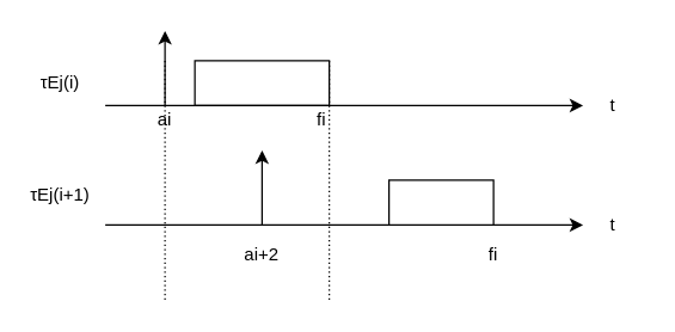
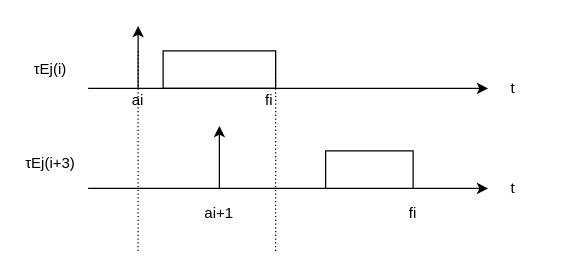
- <mxCell id="5" value="τEj(i+1)" style="text;html=1;strokeColor=none;fillColor=none;align=center;verticalAlign=middle;whiteSpace=wrap;rounded=0;" vertex="1" parent="1"><mxGeometry x="20" y="120" width="40" height="20" as="geometry" /></mxCell>
+ <mxCell id="5" value="τEj(i+3)" style="text;html=1;strokeColor=none;fillColor=none;align=center;verticalAlign=middle;whiteSpace=wrap;rounded=0;" vertex="1" parent="1"><mxGeometry x="20" y="120" width="40" height="20" as="geometry" /></mxCell>
- <mxCell id="14" value="ai+2" style="text;html=1;strokeColor=none;fillColor=none;align=center;verticalAlign=middle;whiteSpace=wrap;rounded=0;" vertex="1" parent="1"><mxGeometry x="155" y="160" width="40" height="20" as="geometry" /></mxCell>
+ <mxCell id="14" value="ai+1" style="text;html=1;strokeColor=none;fillColor=none;align=center;verticalAlign=middle;whiteSpace=wrap;rounded=0;" vertex="1" parent="1"><mxGeometry x="155" y="160" width="40" height="20" as="geometry" /></mxCell>
